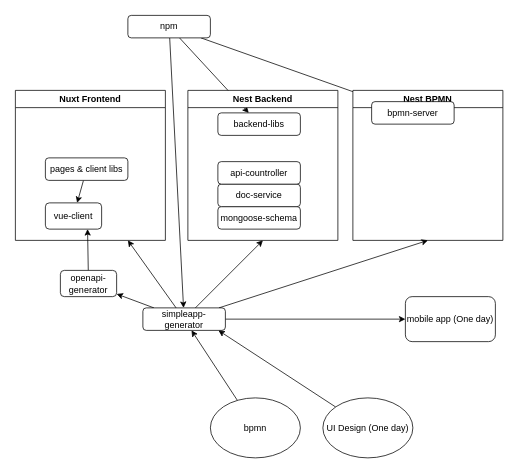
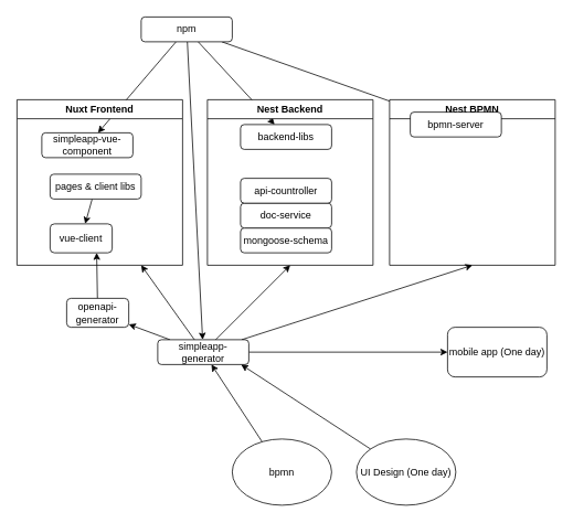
+ <mxCell id="2" value="" style="edgeStyle=none;html=1;" edge="1" parent="1" source="6" target="8"><mxGeometry relative="1" as="geometry" /></mxCell>
+ <mxCell id="8" value="simpleapp-vue-component" style="rounded=1;whiteSpace=wrap;html=1;" vertex="1" parent="7"><mxGeometry x="30" y="40" width="110" height="30" as="geometry" /></mxCell>
